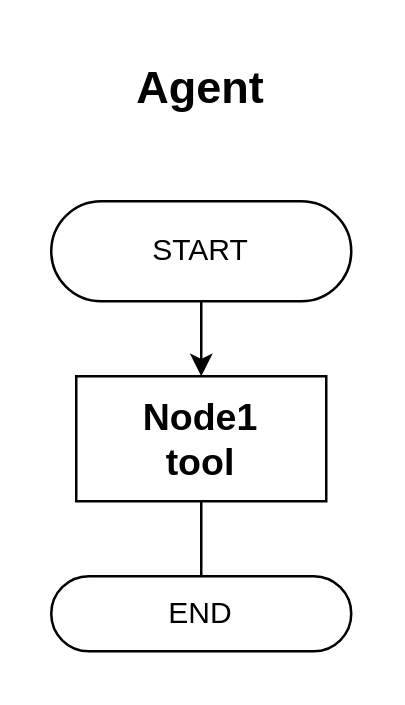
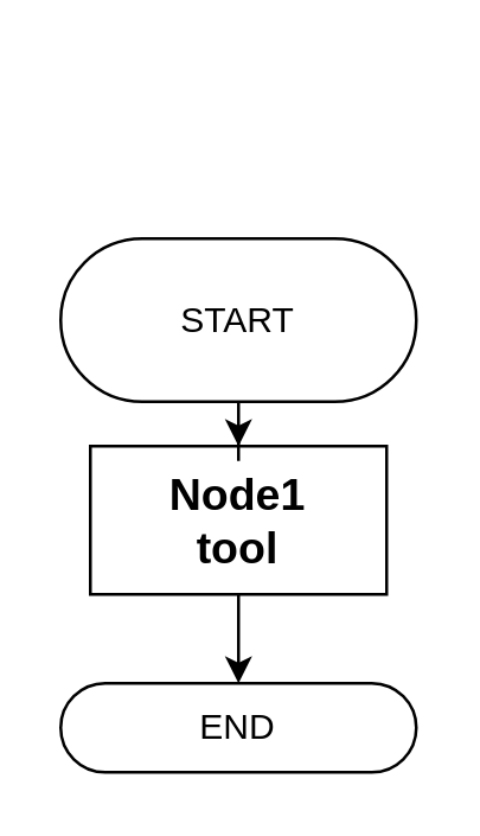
- <mxCell id="7" value="Agent" style="text;html=1;align=center;verticalAlign=middle;whiteSpace=wrap;rounded=0;fontStyle=1;fontSize=18;" vertex="1" parent="1"><mxGeometry x="50" y="20" width="60" height="30" as="geometry" /></mxCell>
- <mxCell id="5" value="START" style="rounded=1;whiteSpace=wrap;html=1;arcSize=50;" vertex="1" parent="1"><mxGeometry x="20" y="80" width="120" height="40" as="geometry" /></mxCell>
+ <mxCell id="5" value="START" style="rounded=1;whiteSpace=wrap;html=1;arcSize=50;" vertex="1" parent="1"><mxGeometry x="20" y="80" width="120" height="55" as="geometry" /></mxCell>
- <mxCell id="2" style="edgeStyle=orthogonalEdgeStyle;rounded=0;orthogonalLoop=1;jettySize=auto;html=1;endArrow=none;" edge="1" parent="1" source="3" target="6"><mxGeometry relative="1" as="geometry" /></mxCell>
+ <mxCell id="2" style="edgeStyle=orthogonalEdgeStyle;rounded=0;orthogonalLoop=1;jettySize=auto;html=1;" edge="1" parent="1" source="3" target="6"><mxGeometry relative="1" as="geometry" /></mxCell>
